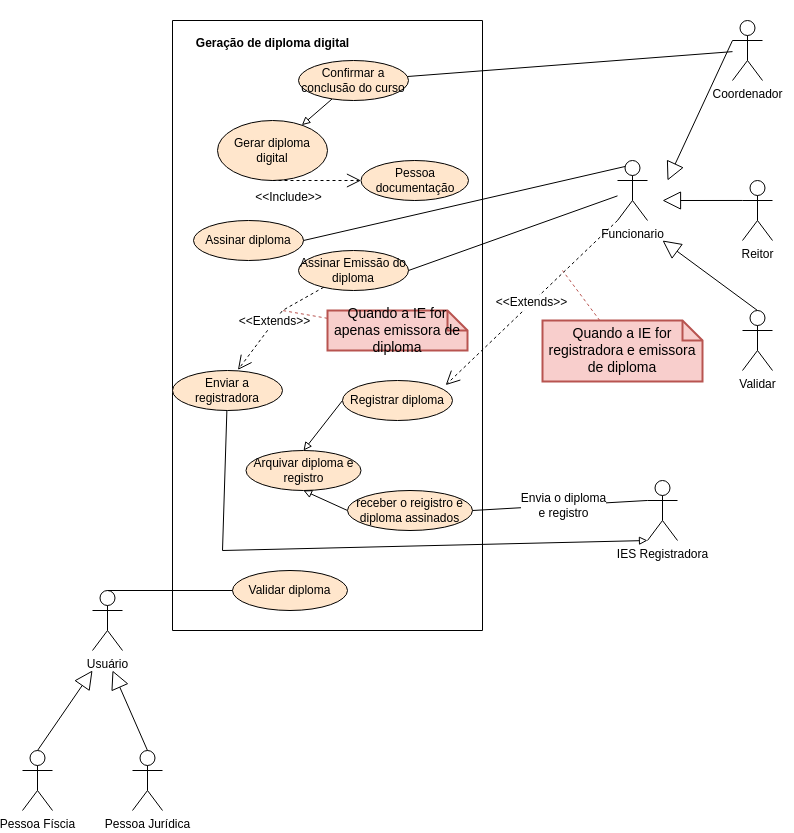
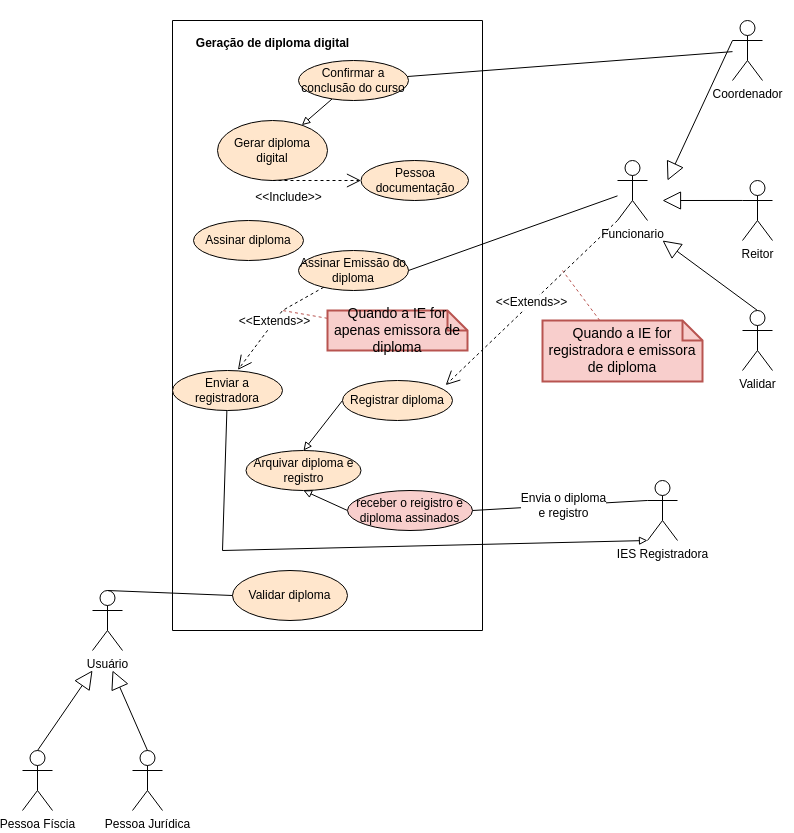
- <mxCell id="37" value="" style="endArrow=none;html=1;rounded=0;fontFamily=Helvetica;fontSize=12;fontColor=#000000;entryX=0.25;entryY=0.1;entryDx=0;entryDy=0;entryPerimeter=0;exitX=1;exitY=0.5;exitDx=0;exitDy=0;" edge="1" parent="1" source="7" target="21"><mxGeometry relative="1" as="geometry"><mxPoint x="460" y="170" as="sourcePoint" /><mxPoint x="620" y="170" as="targetPoint" /></mxGeometry></mxCell>
- <mxCell id="19" value="receber o reigistro e diploma assinados" style="ellipse;whiteSpace=wrap;html=1;fontFamily=Helvetica;fontSize=12;strokeColor=#000000;fillColor=#ffe6cc;" vertex="1" parent="2"><mxGeometry x="175" y="470" width="125" height="40" as="geometry" /></mxCell>
+ <mxCell id="19" value="receber o reigistro e diploma assinados" style="ellipse;whiteSpace=wrap;html=1;fontFamily=Helvetica;fontSize=12;strokeColor=#000000;fillColor=#f8cecc;" vertex="1" parent="2"><mxGeometry x="175" y="470" width="125" height="40" as="geometry" /></mxCell>
- <mxCell id="14" value="Validar diploma" style="ellipse;whiteSpace=wrap;html=1;fontFamily=Helvetica;fontSize=12;strokeColor=#000000;fillColor=#ffe6cc;" vertex="1" parent="2"><mxGeometry x="60" y="550" width="115" height="40" as="geometry" /></mxCell>
+ <mxCell id="14" value="Validar diploma" style="ellipse;whiteSpace=wrap;html=1;fontFamily=Helvetica;fontSize=12;strokeColor=#000000;fillColor=#ffe6cc;" vertex="1" parent="2"><mxGeometry x="60" y="550" width="115" height="50" as="geometry" /></mxCell>
